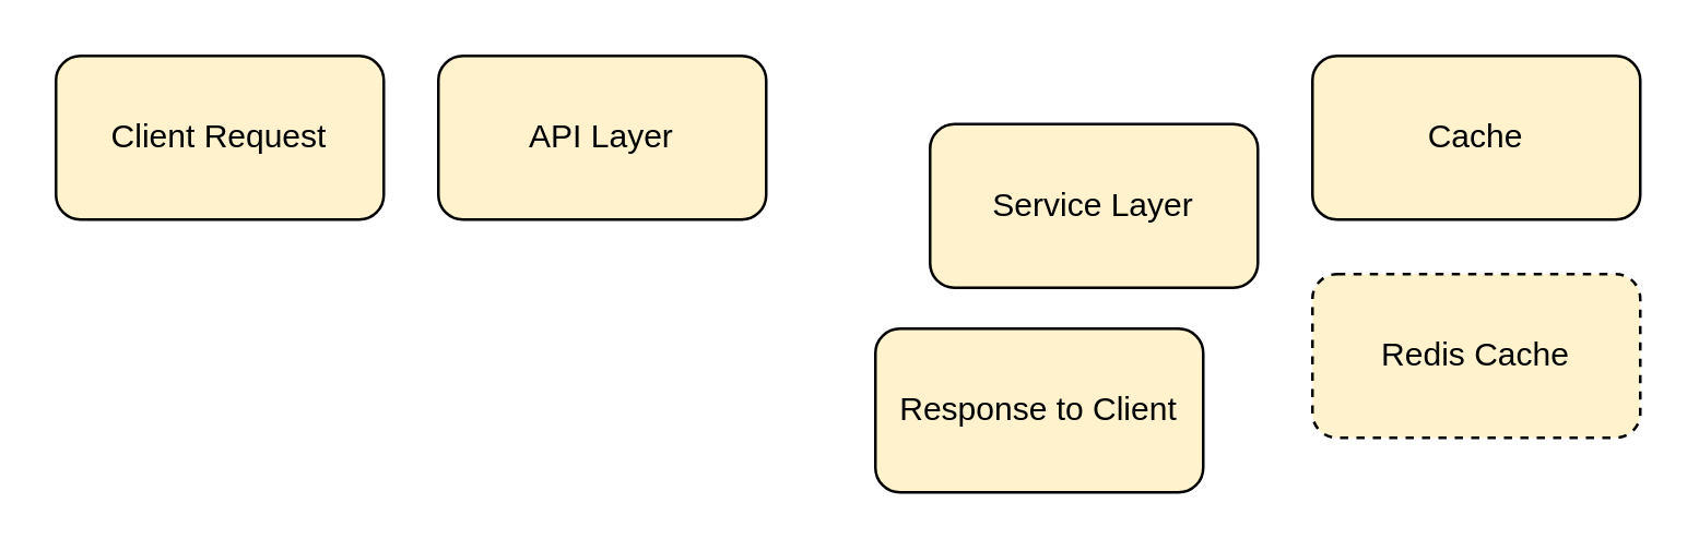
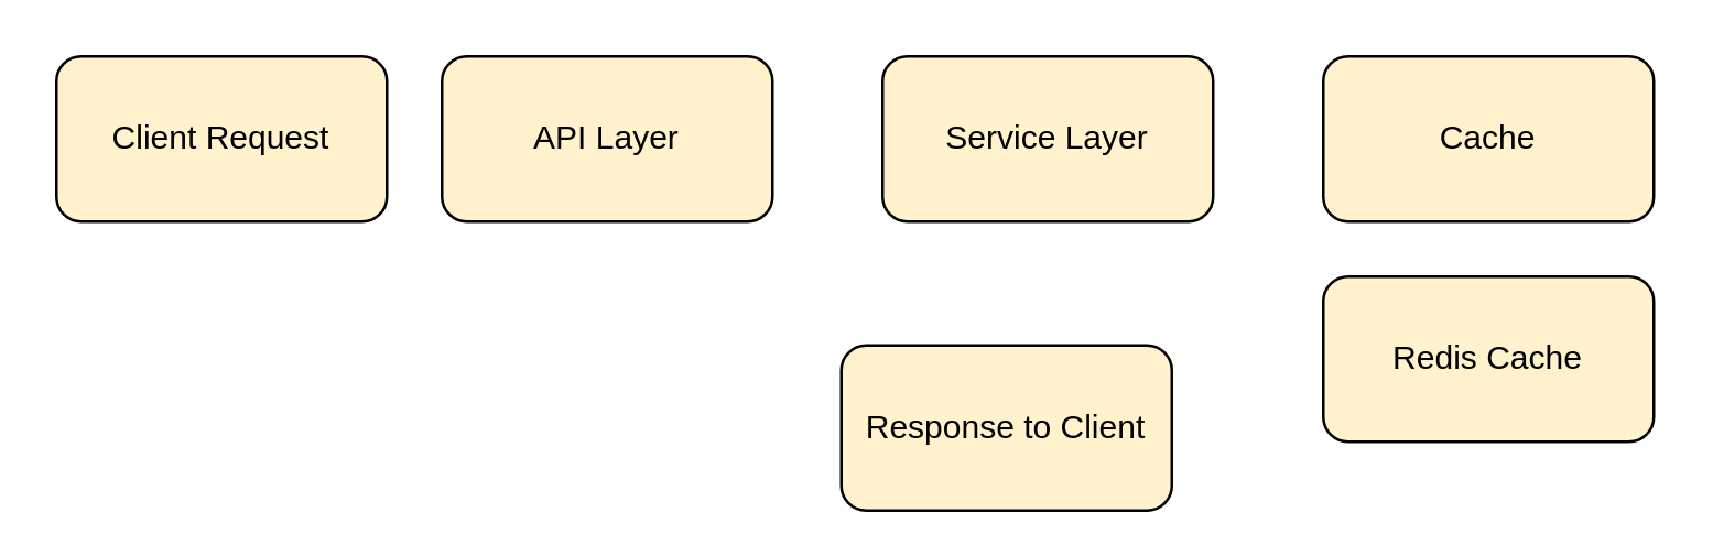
- <mxCell id="4" value="Service Layer" style="rounded=1;whiteSpace=wrap;html=1;strokeWidth=1;fillColor=#FFF2CC;gradientColor=none;strokeColor=#000000;shadow=0;labelBackgroundColor=none;" parent="1" vertex="1"><mxGeometry x="340" y="45" width="120" height="60" as="geometry" /></mxCell>
+ <mxCell id="4" value="Service Layer" style="rounded=1;whiteSpace=wrap;html=1;strokeWidth=1;fillColor=#FFF2CC;gradientColor=none;strokeColor=#000000;shadow=0;labelBackgroundColor=none;" parent="1" vertex="1"><mxGeometry x="320" y="20" width="120" height="60" as="geometry" /></mxCell>
- <mxCell id="6" value="Redis Cache" style="rounded=1;whiteSpace=wrap;html=1;strokeWidth=1;fillColor=#FFF2CC;gradientColor=none;strokeColor=#000000;shadow=0;labelBackgroundColor=none;dashed=1;" parent="1" vertex="1"><mxGeometry x="480" y="100" width="120" height="60" as="geometry" /></mxCell>
+ <mxCell id="6" value="Redis Cache" style="rounded=1;whiteSpace=wrap;html=1;strokeWidth=1;fillColor=#FFF2CC;gradientColor=none;strokeColor=#000000;shadow=0;labelBackgroundColor=none;" parent="1" vertex="1"><mxGeometry x="480" y="100" width="120" height="60" as="geometry" /></mxCell>
- <mxCell id="7" value="Response to Client" style="rounded=1;whiteSpace=wrap;html=1;strokeWidth=1;fillColor=#FFF2CC;gradientColor=none;strokeColor=#000000;shadow=0;labelBackgroundColor=none;" parent="1" vertex="1"><mxGeometry x="320" y="120" width="120" height="60" as="geometry" /></mxCell>
+ <mxCell id="7" value="Response to Client" style="rounded=1;whiteSpace=wrap;html=1;strokeWidth=1;fillColor=#FFF2CC;gradientColor=none;strokeColor=#000000;shadow=0;labelBackgroundColor=none;" parent="1" vertex="1"><mxGeometry x="305" y="125" width="120" height="60" as="geometry" /></mxCell>
